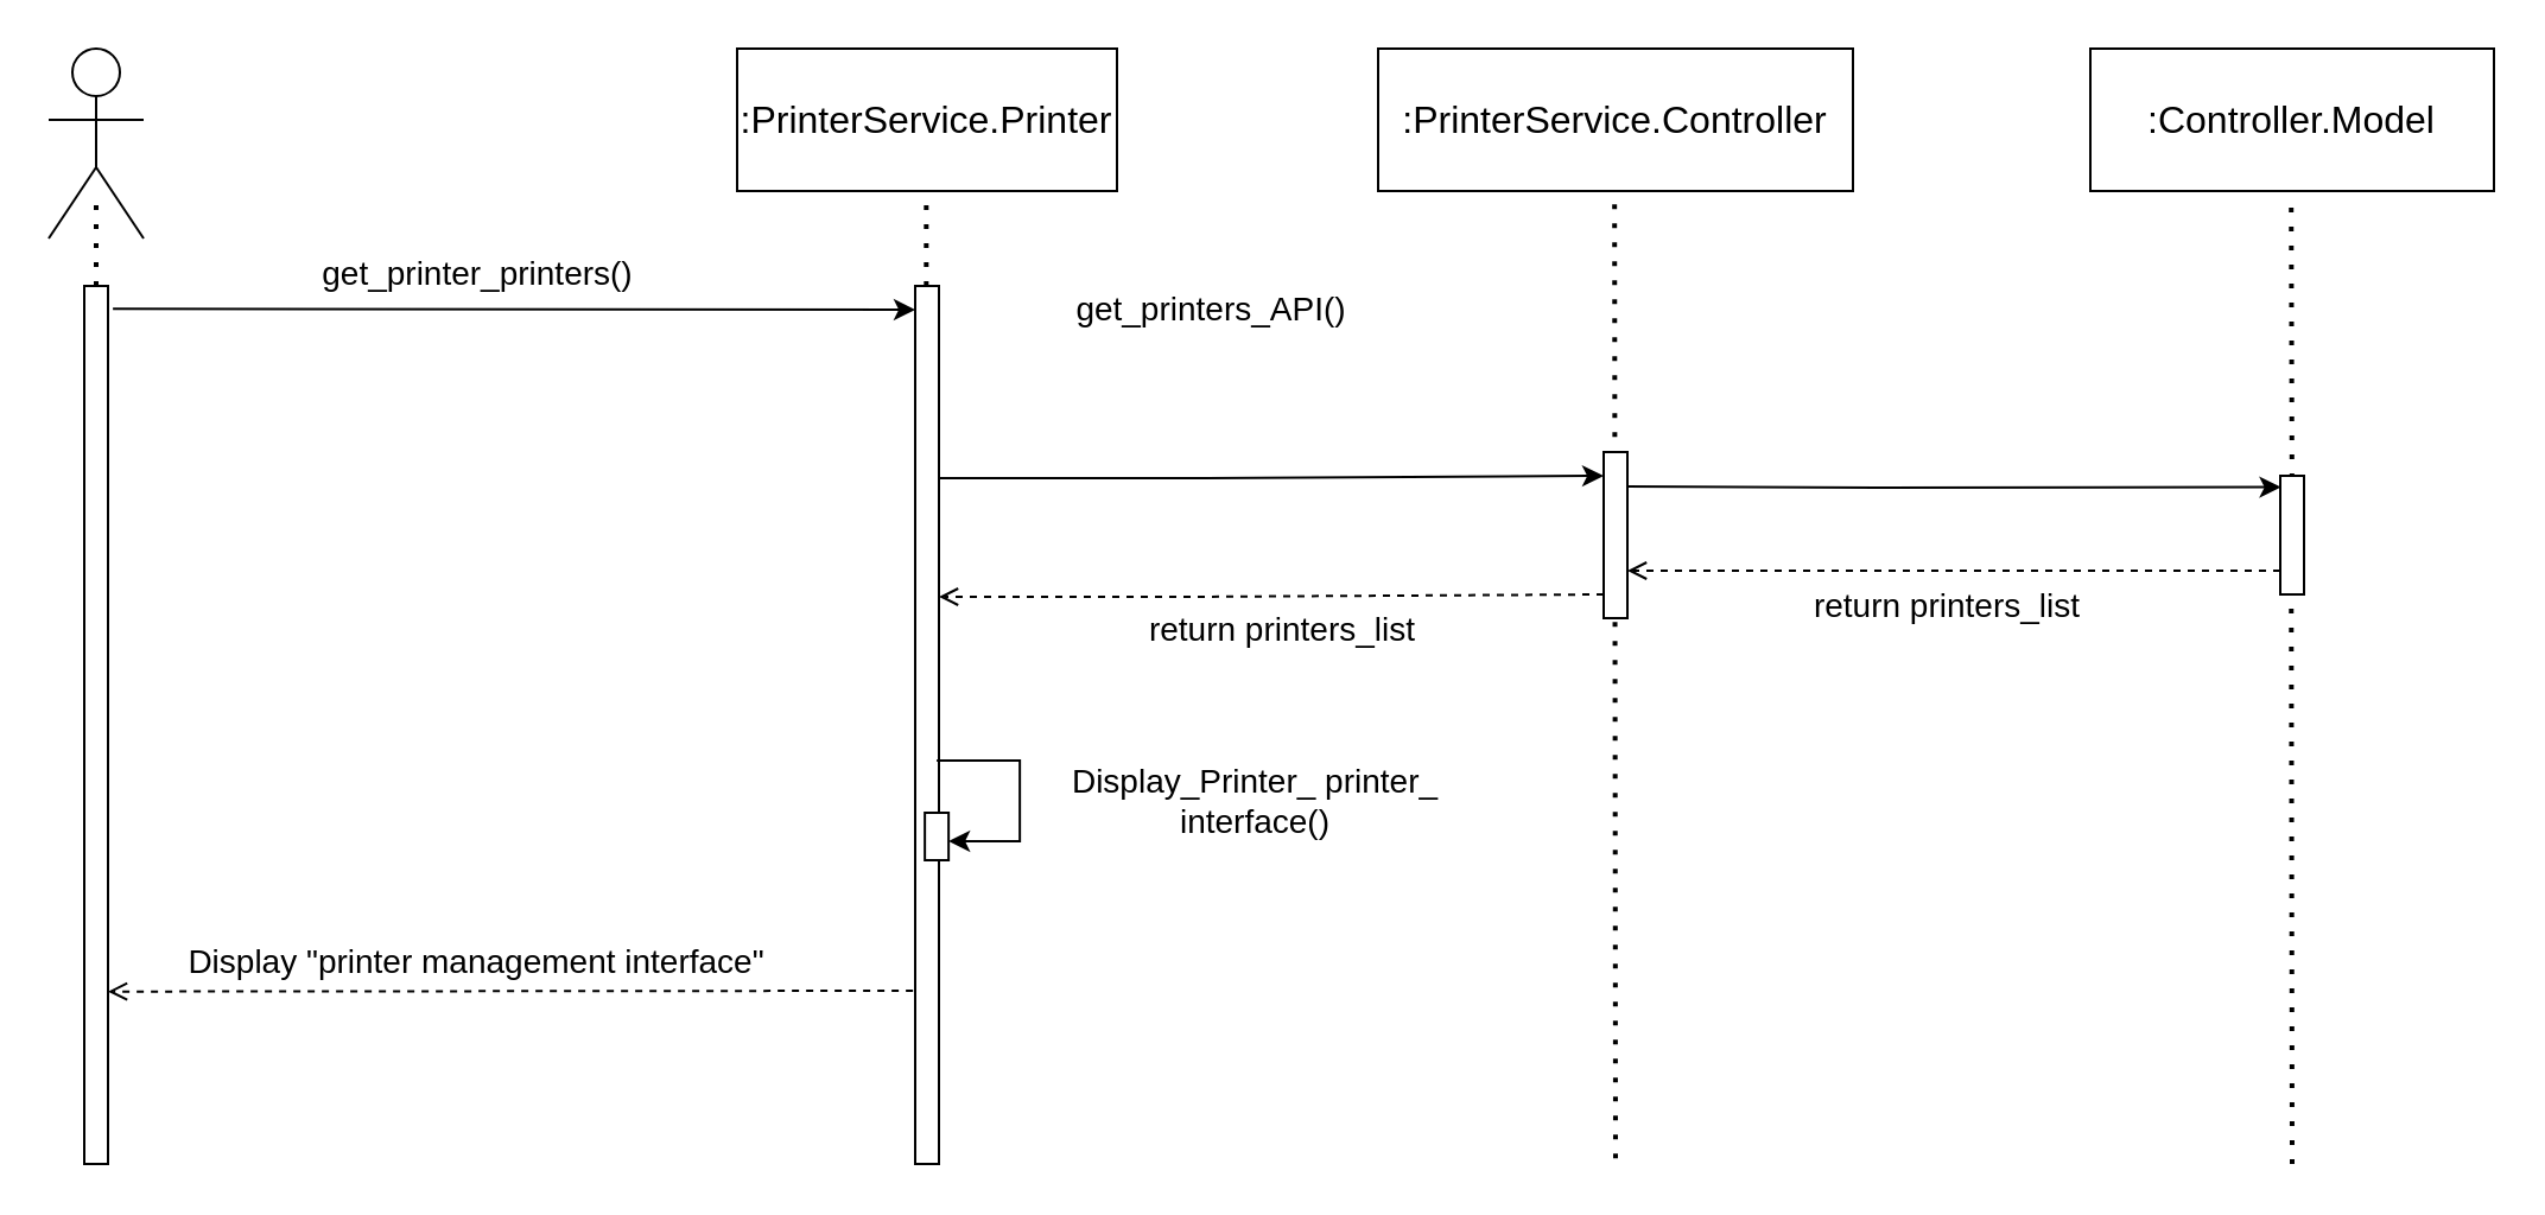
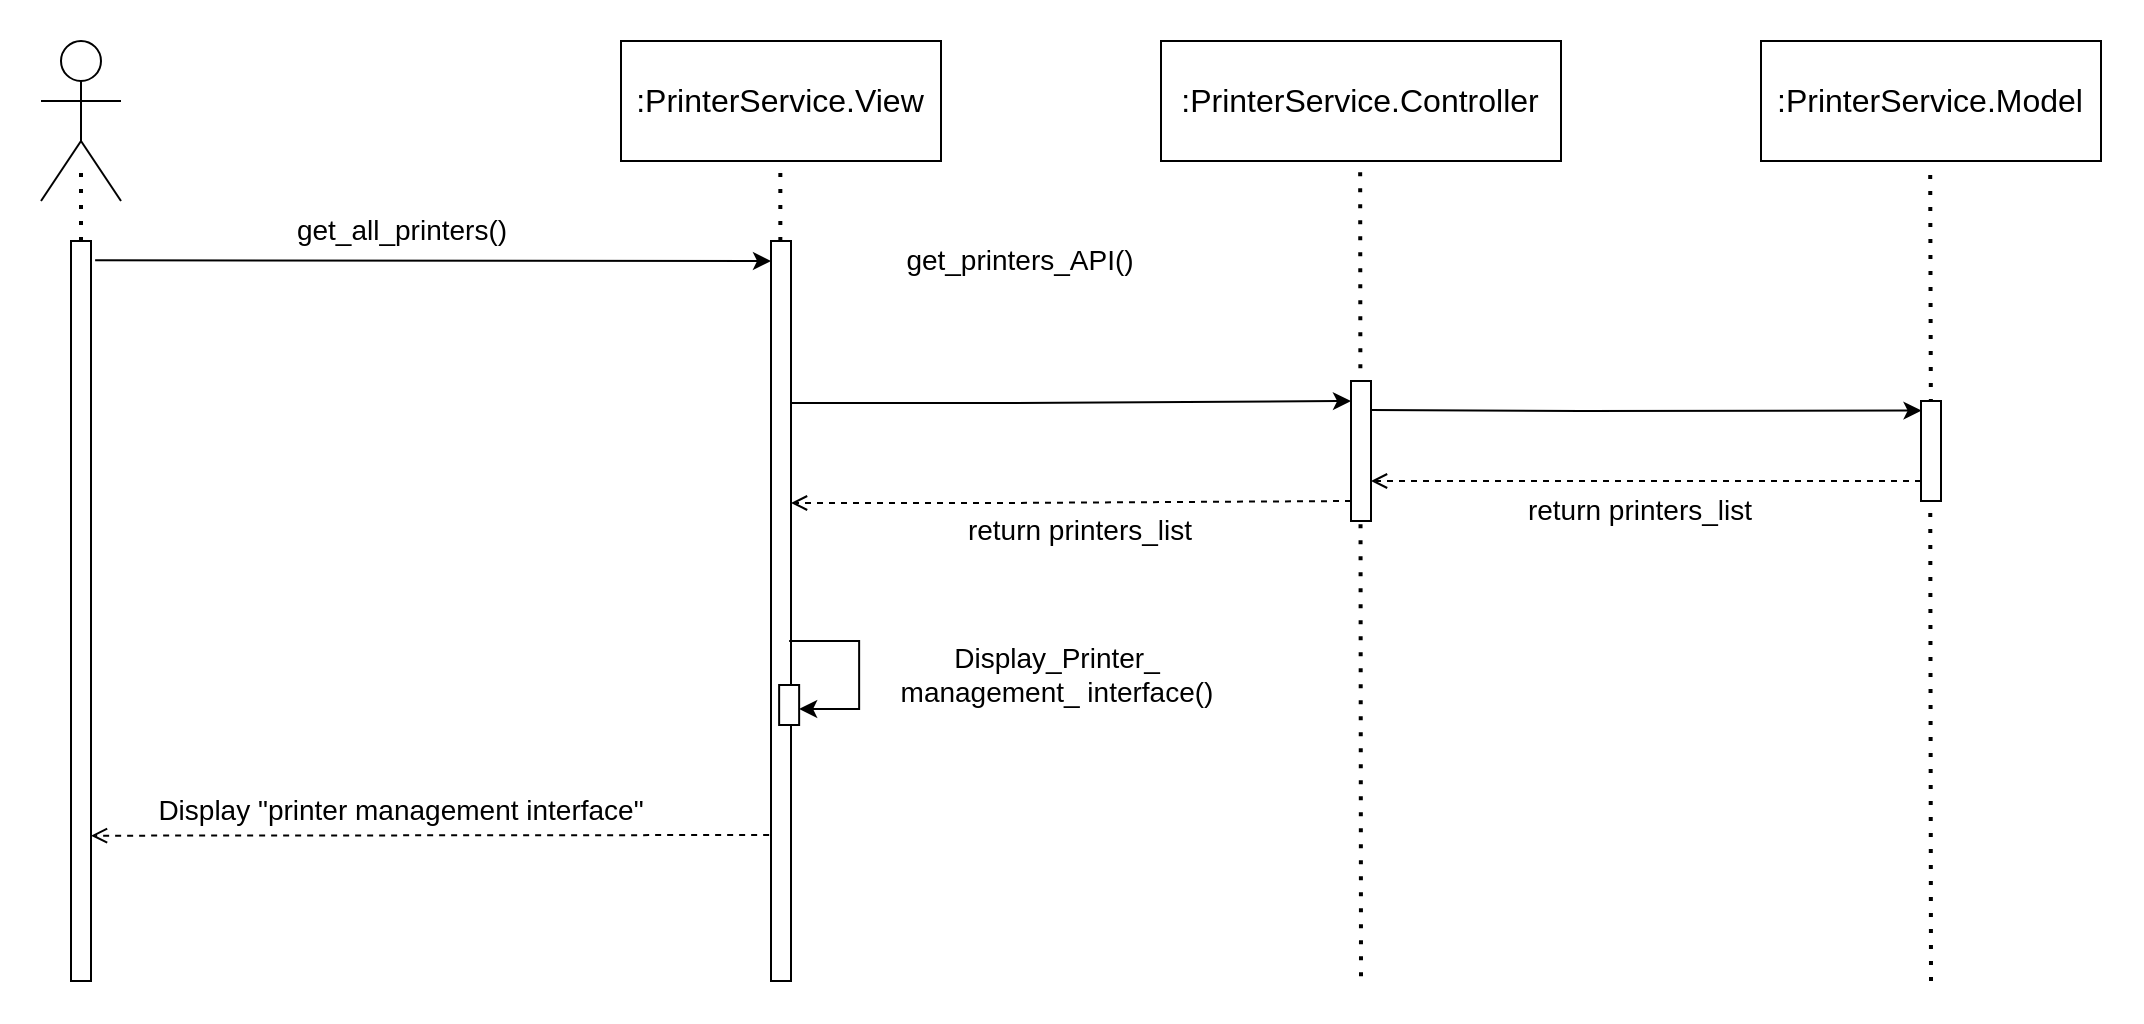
- <mxCell id="7" value="&lt;font style=&quot;font-size: 16px;&quot;&gt;:PrinterService.Printer&lt;/font&gt;" style="rounded=0;whiteSpace=wrap;html=1;fillColor=#FFFFFF;" vertex="1" parent="1"><mxGeometry x="310" y="20" width="160" height="60" as="geometry" /></mxCell>
+ <mxCell id="7" value="&lt;font style=&quot;font-size: 16px;&quot;&gt;:PrinterService.View&lt;/font&gt;" style="rounded=0;whiteSpace=wrap;html=1;fillColor=#FFFFFF;" vertex="1" parent="1"><mxGeometry x="310" y="20" width="160" height="60" as="geometry" /></mxCell>
- <mxCell id="9" value="&lt;font style=&quot;font-size: 16px;&quot;&gt;:Controller.Model&lt;/font&gt;" style="rounded=0;whiteSpace=wrap;html=1;fillColor=#FFFFFF;" vertex="1" parent="1"><mxGeometry x="880" y="20" width="170" height="60" as="geometry" /></mxCell>
+ <mxCell id="9" value="&lt;font style=&quot;font-size: 16px;&quot;&gt;:PrinterService.Model&lt;/font&gt;" style="rounded=0;whiteSpace=wrap;html=1;fillColor=#FFFFFF;" vertex="1" parent="1"><mxGeometry x="880" y="20" width="170" height="60" as="geometry" /></mxCell>
- <mxCell id="32" value="get_printer_printers()" style="text;html=1;align=center;verticalAlign=middle;whiteSpace=wrap;rounded=0;fontSize=14;" vertex="1" parent="1"><mxGeometry x="101.13" y="100" width="200.24" height="30" as="geometry" /></mxCell>
+ <mxCell id="32" value="get_all_printers()" style="text;html=1;align=center;verticalAlign=middle;whiteSpace=wrap;rounded=0;fontSize=14;" vertex="1" parent="1"><mxGeometry x="101.13" y="100" width="200.24" height="30" as="geometry" /></mxCell>
- <mxCell id="23" value="Display_Printer_ printer_ interface()" style="text;html=1;align=center;verticalAlign=middle;whiteSpace=wrap;rounded=0;fontSize=14;" vertex="1" parent="1"><mxGeometry x="436.83" y="322" width="183.17" height="30" as="geometry" /></mxCell>
+ <mxCell id="23" value="Display_Printer_ management_ interface()" style="text;html=1;align=center;verticalAlign=middle;whiteSpace=wrap;rounded=0;fontSize=14;" vertex="1" parent="1"><mxGeometry x="436.83" y="322" width="183.17" height="30" as="geometry" /></mxCell>
